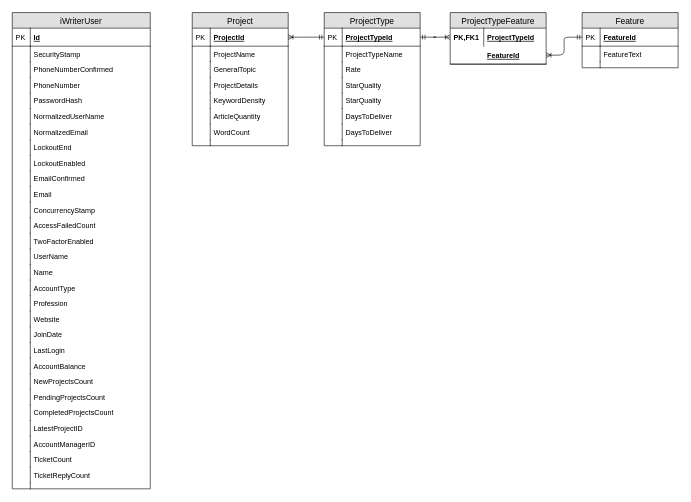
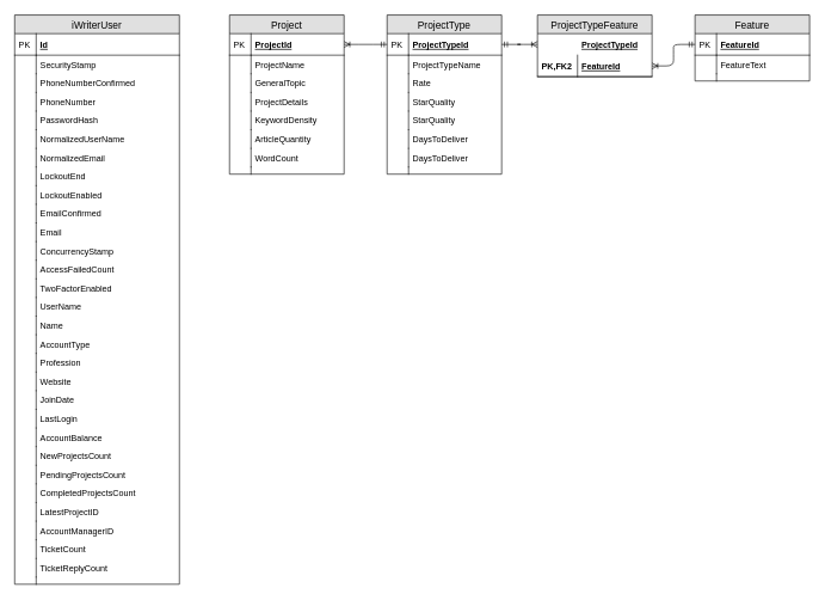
- <mxCell id="21" value="PK,FK1" style="shape=partialRectangle;fontStyle=1;top=0;left=0;bottom=0;fillColor=none;align=left;verticalAlign=middle;spacingLeft=4;spacingRight=4;overflow=hidden;rotatable=0;points=[];portConstraint=eastwest;part=1;fontSize=12;" parent="20" vertex="1" connectable="0"><mxGeometry width="56" height="30" as="geometry" /></mxCell>
+ <mxCell id="23" value="PK,FK2" style="shape=partialRectangle;fontStyle=1;top=0;left=0;bottom=0;fillColor=none;align=left;verticalAlign=middle;spacingLeft=4;spacingRight=4;overflow=hidden;rotatable=0;points=[];portConstraint=eastwest;part=1;fontSize=12;" parent="22" vertex="1" connectable="0"><mxGeometry width="56" height="30" as="geometry" /></mxCell>
